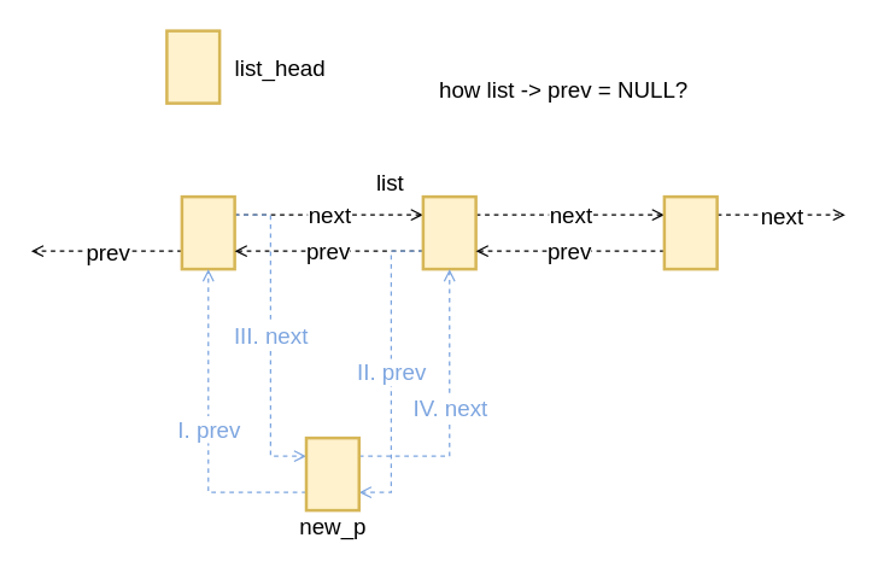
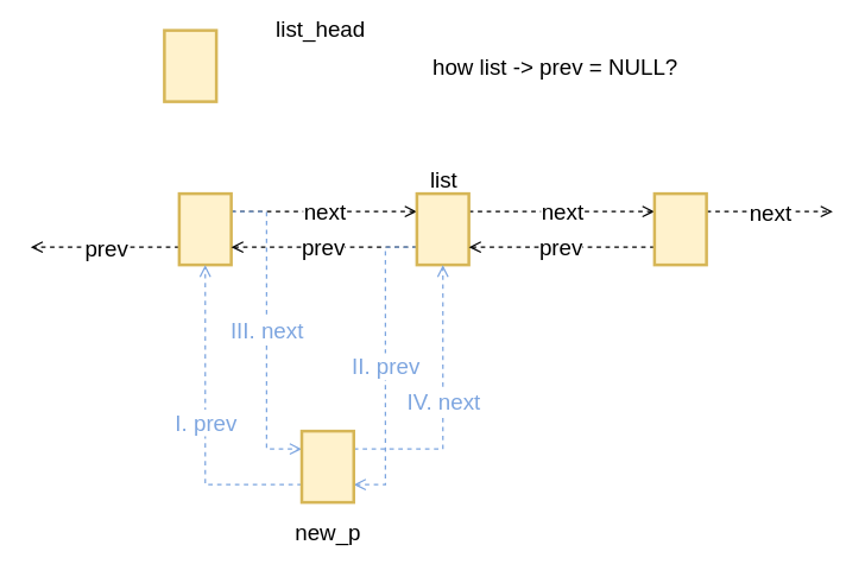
- <mxCell id="19" value="list_head" style="text;html=1;align=center;verticalAlign=middle;resizable=0;points=[];autosize=1;fontSize=15;" parent="1" vertex="1"><mxGeometry x="145" y="34" width="80" height="20" as="geometry" /></mxCell>
+ <mxCell id="19" value="list_head" style="text;html=1;align=center;verticalAlign=middle;resizable=0;points=[];autosize=1;fontSize=15;" parent="1" vertex="1"><mxGeometry x="175" y="9" width="80" height="20" as="geometry" /></mxCell>
- <mxCell id="20" value="how list -&amp;gt; prev = NULL?" style="text;html=1;align=center;verticalAlign=middle;resizable=0;points=[];autosize=1;fontSize=15;" parent="1" vertex="1"><mxGeometry x="282.5" y="49" width="180" height="20" as="geometry" /></mxCell>
+ <mxCell id="20" value="how list -&amp;gt; prev = NULL?" style="text;html=1;align=center;verticalAlign=middle;resizable=0;points=[];autosize=1;fontSize=15;" parent="1" vertex="1"><mxGeometry x="282.5" y="34" width="180" height="20" as="geometry" /></mxCell>
- <mxCell id="17" value="list" style="text;html=1;align=center;verticalAlign=middle;resizable=0;points=[];autosize=1;strokeColor=none;fillColor=none;fontSize=15;" parent="1" vertex="1"><mxGeometry x="242.5" y="110" width="30" height="20" as="geometry" /></mxCell>
+ <mxCell id="17" value="list" style="text;html=1;align=center;verticalAlign=middle;resizable=0;points=[];autosize=1;strokeColor=none;fillColor=none;fontSize=15;" parent="1" vertex="1"><mxGeometry x="282.5" y="110" width="30" height="20" as="geometry" /></mxCell>
- <mxCell id="16" value="new_p" style="text;html=1;align=center;verticalAlign=middle;resizable=0;points=[];autosize=1;strokeColor=none;fillColor=none;fontSize=15;" parent="1" vertex="1"><mxGeometry x="190" y="338" width="60" height="20" as="geometry" /></mxCell>
+ <mxCell id="16" value="new_p" style="text;html=1;align=center;verticalAlign=middle;resizable=0;points=[];autosize=1;strokeColor=none;fillColor=none;fontSize=15;" parent="1" vertex="1"><mxGeometry x="190" y="348" width="60" height="20" as="geometry" /></mxCell>
